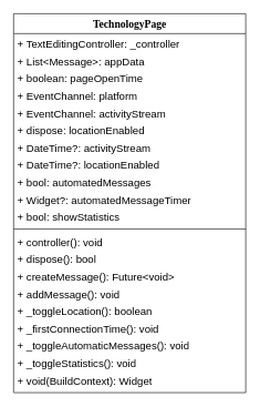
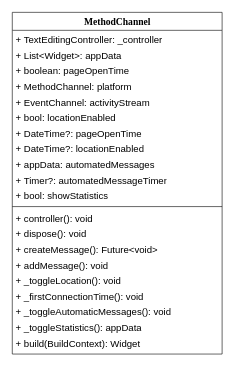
- <mxCell id="2" value="TechnologyPage" style="swimlane;html=1;fontStyle=1;align=center;verticalAlign=top;childLayout=stackLayout;horizontal=1;startSize=30;horizontalStack=0;resizeParent=1;resizeLast=0;collapsible=1;marginBottom=0;swimlaneFillColor=#ffffff;rounded=0;shadow=0;comic=0;labelBackgroundColor=none;strokeWidth=1;fillColor=none;fontFamily=Verdana;fontSize=16;" parent="1" vertex="1"><mxGeometry width="350" height="570" as="geometry" x="20" y="20" /></mxCell>
+ <mxCell id="2" value="MethodChannel" style="swimlane;html=1;fontStyle=1;align=center;verticalAlign=top;childLayout=stackLayout;horizontal=1;startSize=30;horizontalStack=0;resizeParent=1;resizeLast=0;collapsible=1;marginBottom=0;swimlaneFillColor=#ffffff;rounded=0;shadow=0;comic=0;labelBackgroundColor=none;strokeWidth=1;fillColor=none;fontFamily=Verdana;fontSize=16;" parent="1" vertex="1"><mxGeometry width="350" height="570" as="geometry" x="20" y="20" /></mxCell>
- <mxCell id="4" value="+ List&amp;lt;Message&amp;gt;: appData" style="text;html=1;strokeColor=none;fillColor=none;align=left;verticalAlign=top;spacingLeft=4;spacingRight=4;whiteSpace=wrap;overflow=hidden;rotatable=0;points=[[0,0.5],[1,0.5]];portConstraint=eastwest;fontSize=16;" parent="2" vertex="1"><mxGeometry y="56" width="350" height="26" as="geometry" /></mxCell>
+ <mxCell id="4" value="+ List&amp;lt;Widget&amp;gt;: appData" style="text;html=1;strokeColor=none;fillColor=none;align=left;verticalAlign=top;spacingLeft=4;spacingRight=4;whiteSpace=wrap;overflow=hidden;rotatable=0;points=[[0,0.5],[1,0.5]];portConstraint=eastwest;fontSize=16;" parent="2" vertex="1"><mxGeometry y="56" width="350" height="26" as="geometry" /></mxCell>
- <mxCell id="6" value="+ EventChannel: platform" style="text;html=1;strokeColor=none;fillColor=none;align=left;verticalAlign=top;spacingLeft=4;spacingRight=4;whiteSpace=wrap;overflow=hidden;rotatable=0;points=[[0,0.5],[1,0.5]];portConstraint=eastwest;fontSize=16;" parent="2" vertex="1"><mxGeometry y="108" width="350" height="26" as="geometry" /></mxCell>
+ <mxCell id="6" value="+ MethodChannel: platform" style="text;html=1;strokeColor=none;fillColor=none;align=left;verticalAlign=top;spacingLeft=4;spacingRight=4;whiteSpace=wrap;overflow=hidden;rotatable=0;points=[[0,0.5],[1,0.5]];portConstraint=eastwest;fontSize=16;" parent="2" vertex="1"><mxGeometry y="108" width="350" height="26" as="geometry" /></mxCell>
- <mxCell id="8" value="+ dispose: locationEnabled" style="text;html=1;strokeColor=none;fillColor=none;align=left;verticalAlign=top;spacingLeft=4;spacingRight=4;whiteSpace=wrap;overflow=hidden;rotatable=0;points=[[0,0.5],[1,0.5]];portConstraint=eastwest;fontSize=16;" parent="2" vertex="1"><mxGeometry y="160" width="350" height="26" as="geometry" /></mxCell>
+ <mxCell id="8" value="+ bool: locationEnabled" style="text;html=1;strokeColor=none;fillColor=none;align=left;verticalAlign=top;spacingLeft=4;spacingRight=4;whiteSpace=wrap;overflow=hidden;rotatable=0;points=[[0,0.5],[1,0.5]];portConstraint=eastwest;fontSize=16;" parent="2" vertex="1"><mxGeometry y="160" width="350" height="26" as="geometry" /></mxCell>
- <mxCell id="9" value="+ DateTime?: activityStream" style="text;html=1;strokeColor=none;fillColor=none;align=left;verticalAlign=top;spacingLeft=4;spacingRight=4;whiteSpace=wrap;overflow=hidden;rotatable=0;points=[[0,0.5],[1,0.5]];portConstraint=eastwest;fontSize=16;" parent="2" vertex="1"><mxGeometry y="186" width="350" height="26" as="geometry" /></mxCell>
+ <mxCell id="9" value="+ DateTime?: pageOpenTime" style="text;html=1;strokeColor=none;fillColor=none;align=left;verticalAlign=top;spacingLeft=4;spacingRight=4;whiteSpace=wrap;overflow=hidden;rotatable=0;points=[[0,0.5],[1,0.5]];portConstraint=eastwest;fontSize=16;" parent="2" vertex="1"><mxGeometry y="186" width="350" height="26" as="geometry" /></mxCell>
- <mxCell id="11" value="+ bool: automatedMessages" style="text;html=1;strokeColor=none;fillColor=none;align=left;verticalAlign=top;spacingLeft=4;spacingRight=4;whiteSpace=wrap;overflow=hidden;rotatable=0;points=[[0,0.5],[1,0.5]];portConstraint=eastwest;fontSize=16;" parent="2" vertex="1"><mxGeometry y="238" width="350" height="26" as="geometry" /></mxCell>
+ <mxCell id="11" value="+ appData: automatedMessages" style="text;html=1;strokeColor=none;fillColor=none;align=left;verticalAlign=top;spacingLeft=4;spacingRight=4;whiteSpace=wrap;overflow=hidden;rotatable=0;points=[[0,0.5],[1,0.5]];portConstraint=eastwest;fontSize=16;" parent="2" vertex="1"><mxGeometry y="238" width="350" height="26" as="geometry" /></mxCell>
- <mxCell id="12" value="+ Widget?: automatedMessageTimer" style="text;html=1;strokeColor=none;fillColor=none;align=left;verticalAlign=top;spacingLeft=4;spacingRight=4;whiteSpace=wrap;overflow=hidden;rotatable=0;points=[[0,0.5],[1,0.5]];portConstraint=eastwest;fontSize=16;" parent="2" vertex="1"><mxGeometry y="264" width="350" height="26" as="geometry" /></mxCell>
+ <mxCell id="12" value="+ Timer?: automatedMessageTimer" style="text;html=1;strokeColor=none;fillColor=none;align=left;verticalAlign=top;spacingLeft=4;spacingRight=4;whiteSpace=wrap;overflow=hidden;rotatable=0;points=[[0,0.5],[1,0.5]];portConstraint=eastwest;fontSize=16;" parent="2" vertex="1"><mxGeometry y="264" width="350" height="26" as="geometry" /></mxCell>
- <mxCell id="16" value="+ dispose(): bool" style="text;html=1;strokeColor=none;fillColor=none;align=left;verticalAlign=top;spacingLeft=4;spacingRight=4;whiteSpace=wrap;overflow=hidden;rotatable=0;points=[[0,0.5],[1,0.5]];portConstraint=eastwest;fontSize=16;" parent="2" vertex="1"><mxGeometry y="354" width="350" height="26" as="geometry" /></mxCell>
+ <mxCell id="16" value="+ dispose(): void" style="text;html=1;strokeColor=none;fillColor=none;align=left;verticalAlign=top;spacingLeft=4;spacingRight=4;whiteSpace=wrap;overflow=hidden;rotatable=0;points=[[0,0.5],[1,0.5]];portConstraint=eastwest;fontSize=16;" parent="2" vertex="1"><mxGeometry y="354" width="350" height="26" as="geometry" /></mxCell>
- <mxCell id="19" value="+ _toggleLocation(): boolean" style="text;html=1;strokeColor=none;fillColor=none;align=left;verticalAlign=top;spacingLeft=4;spacingRight=4;whiteSpace=wrap;overflow=hidden;rotatable=0;points=[[0,0.5],[1,0.5]];portConstraint=eastwest;fontSize=16;" parent="2" vertex="1"><mxGeometry y="432" width="350" height="26" as="geometry" /></mxCell>
+ <mxCell id="19" value="+ _toggleLocation(): void" style="text;html=1;strokeColor=none;fillColor=none;align=left;verticalAlign=top;spacingLeft=4;spacingRight=4;whiteSpace=wrap;overflow=hidden;rotatable=0;points=[[0,0.5],[1,0.5]];portConstraint=eastwest;fontSize=16;" parent="2" vertex="1"><mxGeometry y="432" width="350" height="26" as="geometry" /></mxCell>
- <mxCell id="22" value="+ _toggleStatistics(): void" style="text;html=1;strokeColor=none;fillColor=none;align=left;verticalAlign=top;spacingLeft=4;spacingRight=4;whiteSpace=wrap;overflow=hidden;rotatable=0;points=[[0,0.5],[1,0.5]];portConstraint=eastwest;fontSize=16;" parent="2" vertex="1"><mxGeometry y="510" width="350" height="26" as="geometry" /></mxCell>
+ <mxCell id="22" value="+ _toggleStatistics(): appData" style="text;html=1;strokeColor=none;fillColor=none;align=left;verticalAlign=top;spacingLeft=4;spacingRight=4;whiteSpace=wrap;overflow=hidden;rotatable=0;points=[[0,0.5],[1,0.5]];portConstraint=eastwest;fontSize=16;" parent="2" vertex="1"><mxGeometry y="510" width="350" height="26" as="geometry" /></mxCell>
- <mxCell id="23" value="+ void(BuildContext): Widget" style="text;html=1;strokeColor=none;fillColor=none;align=left;verticalAlign=top;spacingLeft=4;spacingRight=4;whiteSpace=wrap;overflow=hidden;rotatable=0;points=[[0,0.5],[1,0.5]];portConstraint=eastwest;fontSize=16;" parent="2" vertex="1"><mxGeometry y="536" width="350" height="34" as="geometry" /></mxCell>
+ <mxCell id="23" value="+ build(BuildContext): Widget" style="text;html=1;strokeColor=none;fillColor=none;align=left;verticalAlign=top;spacingLeft=4;spacingRight=4;whiteSpace=wrap;overflow=hidden;rotatable=0;points=[[0,0.5],[1,0.5]];portConstraint=eastwest;fontSize=16;" parent="2" vertex="1"><mxGeometry y="536" width="350" height="34" as="geometry" /></mxCell>
